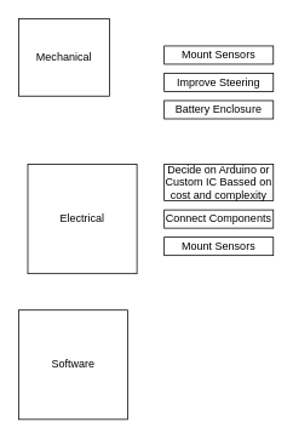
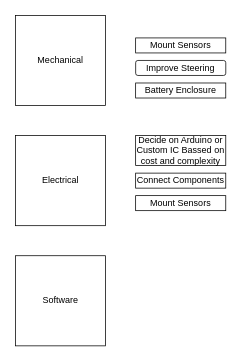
- <mxCell id="2" value="Mechanical" style="whiteSpace=wrap;html=1;aspect=fixed;" vertex="1" parent="1"><mxGeometry x="20" y="20" width="100" height="85" as="geometry" /></mxCell>
+ <mxCell id="2" value="Mechanical" style="whiteSpace=wrap;html=1;aspect=fixed;" vertex="1" parent="1"><mxGeometry x="20" y="20" width="120" height="120" as="geometry" /></mxCell>
- <mxCell id="6" value="Improve Steering" style="rounded=0;whiteSpace=wrap;html=1;" vertex="1" parent="1"><mxGeometry x="180" y="80" width="120" height="20" as="geometry" /></mxCell>
+ <mxCell id="6" value="Improve Steering" style="whiteSpace=wrap;html=1;rounded=1;" vertex="1" parent="1"><mxGeometry x="180" y="80" width="120" height="20" as="geometry" /></mxCell>
- <mxCell id="4" value="Electrical" style="whiteSpace=wrap;html=1;aspect=fixed;" vertex="1" parent="1"><mxGeometry x="30" y="180" width="120" height="120" as="geometry" /></mxCell>
+ <mxCell id="4" value="Electrical" style="whiteSpace=wrap;html=1;aspect=fixed;" vertex="1" parent="1"><mxGeometry x="20" y="180" width="120" height="120" as="geometry" /></mxCell>
